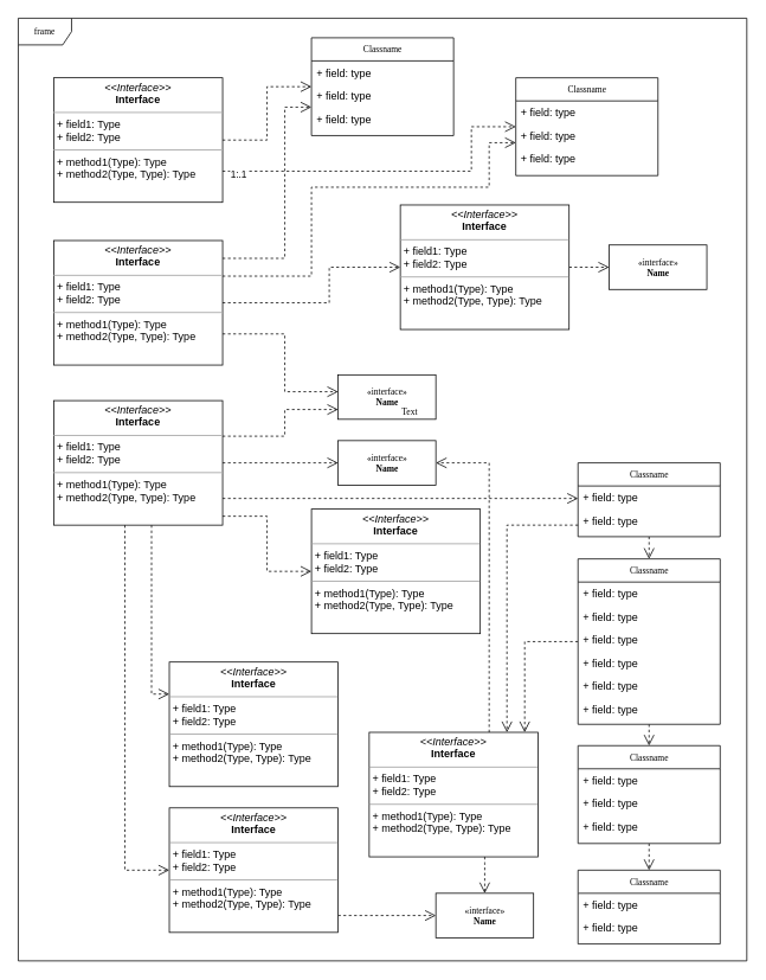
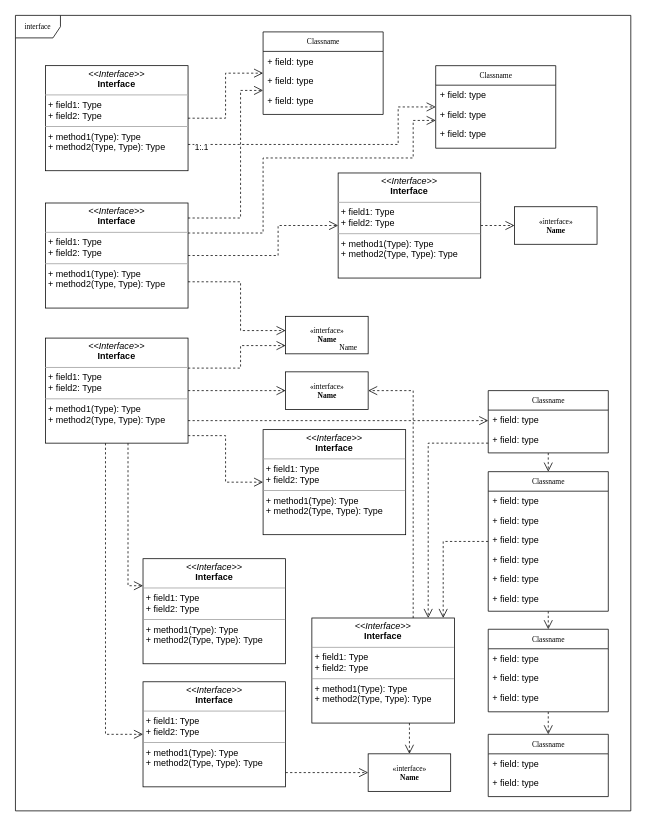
- <mxCell id="2" value="frame" style="shape=umlFrame;whiteSpace=wrap;html=1;rounded=0;shadow=0;comic=0;labelBackgroundColor=none;strokeWidth=1;fontFamily=Verdana;fontSize=10;align=center;" parent="1" vertex="1"><mxGeometry x="20" y="20" width="820" height="1060" as="geometry" /></mxCell>
+ <mxCell id="2" value="interface" style="shape=umlFrame;whiteSpace=wrap;html=1;rounded=0;shadow=0;comic=0;labelBackgroundColor=none;strokeWidth=1;fontFamily=Verdana;fontSize=10;align=center;" parent="1" vertex="1"><mxGeometry x="20" y="20" width="820" height="1060" as="geometry" /></mxCell>
- <mxCell id="44" value="Text" style="text;html=1;resizable=0;points=[];autosize=1;align=left;verticalAlign=top;spacingTop=-4;fontSize=10;fontFamily=Verdana;fontColor=#000000;" parent="1" vertex="1"><mxGeometry x="450" y="454" width="40" height="10" as="geometry" /></mxCell>
+ <mxCell id="44" value="Name" style="text;html=1;resizable=0;points=[];autosize=1;align=left;verticalAlign=top;spacingTop=-4;fontSize=10;fontFamily=Verdana;fontColor=#000000;" parent="1" vertex="1"><mxGeometry x="450" y="454" width="40" height="10" as="geometry" /></mxCell>
